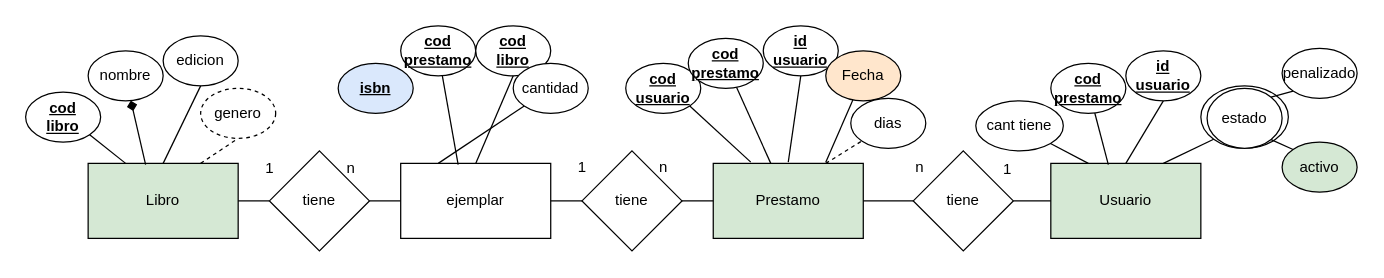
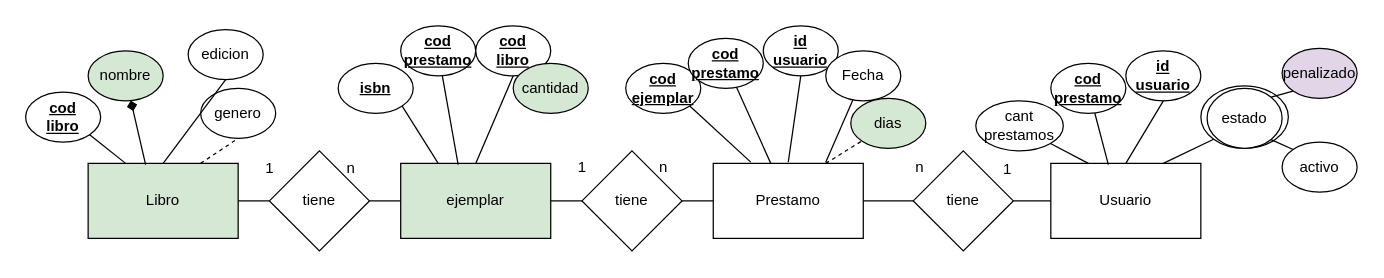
- <mxCell id="9" value="edicion" style="ellipse;whiteSpace=wrap;html=1;" parent="1" vertex="1"><mxGeometry x="130" y="28" width="60" height="40" as="geometry" /></mxCell>
+ <mxCell id="9" value="edicion" style="ellipse;whiteSpace=wrap;html=1;" parent="1" vertex="1"><mxGeometry x="150" y="23" width="60" height="40" as="geometry" /></mxCell>
- <mxCell id="42" value="penalizado" style="ellipse;whiteSpace=wrap;html=1;" parent="1" vertex="1"><mxGeometry x="1025" y="38" width="60" height="40" as="geometry" /></mxCell>
+ <mxCell id="42" value="penalizado" style="ellipse;whiteSpace=wrap;html=1;fillColor=#e1d5e7;" parent="1" vertex="1"><mxGeometry x="1025" y="38" width="60" height="40" as="geometry" /></mxCell>
- <mxCell id="8" value="nombre" style="ellipse;whiteSpace=wrap;html=1;" parent="1" vertex="1"><mxGeometry x="70" y="40" width="60" height="40" as="geometry" /></mxCell>
+ <mxCell id="8" value="nombre" style="ellipse;whiteSpace=wrap;html=1;fillColor=#d5e8d4;" parent="1" vertex="1"><mxGeometry x="70" y="40" width="60" height="40" as="geometry" /></mxCell>
- <mxCell id="20" value="Fecha" style="ellipse;whiteSpace=wrap;html=1;fillColor=#ffe6cc;" parent="1" vertex="1"><mxGeometry x="660" y="40" width="60" height="40" as="geometry" /></mxCell>
+ <mxCell id="20" value="Fecha" style="ellipse;whiteSpace=wrap;html=1;" parent="1" vertex="1"><mxGeometry x="660" y="40" width="60" height="40" as="geometry" /></mxCell>
- <mxCell id="47" value="&lt;b&gt;&lt;u&gt;isbn&lt;/u&gt;&lt;/b&gt;" style="ellipse;whiteSpace=wrap;html=1;fillColor=#dae8fc;" vertex="1" parent="1"><mxGeometry x="270" y="50" width="60" height="40" as="geometry" /></mxCell>
+ <mxCell id="47" value="&lt;b&gt;&lt;u&gt;isbn&lt;/u&gt;&lt;/b&gt;" style="ellipse;whiteSpace=wrap;html=1;" vertex="1" parent="1"><mxGeometry x="270" y="50" width="60" height="40" as="geometry" /></mxCell>
- <mxCell id="50" value="cantidad" style="ellipse;whiteSpace=wrap;html=1;" vertex="1" parent="1"><mxGeometry x="410" y="50" width="60" height="40" as="geometry" /></mxCell>
+ <mxCell id="50" value="cantidad" style="ellipse;whiteSpace=wrap;html=1;fillColor=#d5e8d4;" vertex="1" parent="1"><mxGeometry x="410" y="50" width="60" height="40" as="geometry" /></mxCell>
- <mxCell id="17" value="&lt;b&gt;&lt;u&gt;cod&lt;/u&gt;&lt;/b&gt;&lt;div&gt;&lt;b&gt;&lt;u&gt;usuario&lt;/u&gt;&lt;/b&gt;&lt;/div&gt;" style="ellipse;whiteSpace=wrap;html=1;" parent="1" vertex="1"><mxGeometry x="500" y="50" width="60" height="40" as="geometry" /></mxCell>
+ <mxCell id="17" value="&lt;b&gt;&lt;u&gt;cod&lt;/u&gt;&lt;/b&gt;&lt;div&gt;&lt;b&gt;&lt;u&gt;ejemplar&lt;/u&gt;&lt;/b&gt;&lt;/div&gt;" style="ellipse;whiteSpace=wrap;html=1;" parent="1" vertex="1"><mxGeometry x="500" y="50" width="60" height="40" as="geometry" /></mxCell>
- <mxCell id="10" value="genero" style="ellipse;whiteSpace=wrap;html=1;dashed=1;" parent="1" vertex="1"><mxGeometry x="160" y="70" width="60" height="40" as="geometry" /></mxCell>
+ <mxCell id="10" value="genero" style="ellipse;whiteSpace=wrap;html=1;" parent="1" vertex="1"><mxGeometry x="160" y="70" width="60" height="40" as="geometry" /></mxCell>
- <mxCell id="39" value="dias" style="ellipse;whiteSpace=wrap;html=1;" parent="1" vertex="1"><mxGeometry x="680" y="78" width="60" height="40" as="geometry" /></mxCell>
+ <mxCell id="39" value="dias" style="ellipse;whiteSpace=wrap;html=1;fillColor=#d5e8d4;" parent="1" vertex="1"><mxGeometry x="680" y="78" width="60" height="40" as="geometry" /></mxCell>
- <mxCell id="27" value="cant tiene" style="ellipse;whiteSpace=wrap;html=1;" parent="1" vertex="1"><mxGeometry x="780" y="80" width="70" height="40" as="geometry" /></mxCell>
+ <mxCell id="27" value="cant prestamos" style="ellipse;whiteSpace=wrap;html=1;" parent="1" vertex="1"><mxGeometry x="780" y="80" width="70" height="40" as="geometry" /></mxCell>
- <mxCell id="51" value="" style="endArrow=none;html=1;rounded=0;exitX=0.25;exitY=0;exitDx=0;exitDy=0;" edge="1" parent="1" source="46" target="50"><mxGeometry width="50" height="50" relative="1" as="geometry"><mxPoint x="800" y="410" as="sourcePoint" /><mxPoint x="850" y="360" as="targetPoint" /></mxGeometry></mxCell>
+ <mxCell id="51" value="" style="endArrow=none;html=1;rounded=0;entryX=1;entryY=1;entryDx=0;entryDy=0;exitX=0.25;exitY=0;exitDx=0;exitDy=0;" edge="1" parent="1" source="46" target="47"><mxGeometry width="50" height="50" relative="1" as="geometry"><mxPoint x="800" y="410" as="sourcePoint" /><mxPoint x="850" y="360" as="targetPoint" /></mxGeometry></mxCell>
- <mxCell id="43" value="activo" style="ellipse;whiteSpace=wrap;html=1;fillColor=#d5e8d4;" parent="1" vertex="1"><mxGeometry x="1025" y="113" width="60" height="40" as="geometry" /></mxCell>
+ <mxCell id="43" value="activo" style="ellipse;whiteSpace=wrap;html=1;" parent="1" vertex="1"><mxGeometry x="1025" y="113" width="60" height="40" as="geometry" /></mxCell>
- <mxCell id="46" value="ejemplar" style="rounded=0;whiteSpace=wrap;html=1;" vertex="1" parent="1"><mxGeometry x="320" y="130" width="120" height="60" as="geometry" /></mxCell>
+ <mxCell id="46" value="ejemplar" style="rounded=0;whiteSpace=wrap;html=1;fillColor=#d5e8d4;" vertex="1" parent="1"><mxGeometry x="320" y="130" width="120" height="60" as="geometry" /></mxCell>
- <mxCell id="3" value="Prestamo" style="rounded=0;whiteSpace=wrap;html=1;fillColor=#d5e8d4;" parent="1" vertex="1"><mxGeometry x="570" y="130" width="120" height="60" as="geometry" /></mxCell>
+ <mxCell id="3" value="Prestamo" style="rounded=0;whiteSpace=wrap;html=1;" parent="1" vertex="1"><mxGeometry x="570" y="130" width="120" height="60" as="geometry" /></mxCell>
- <mxCell id="4" value="Usuario" style="rounded=0;whiteSpace=wrap;html=1;fillColor=#d5e8d4;" parent="1" vertex="1"><mxGeometry x="840" y="130" width="120" height="60" as="geometry" /></mxCell>
+ <mxCell id="4" value="Usuario" style="rounded=0;whiteSpace=wrap;html=1;" parent="1" vertex="1"><mxGeometry x="840" y="130" width="120" height="60" as="geometry" /></mxCell>
